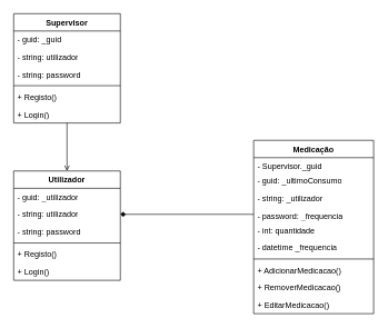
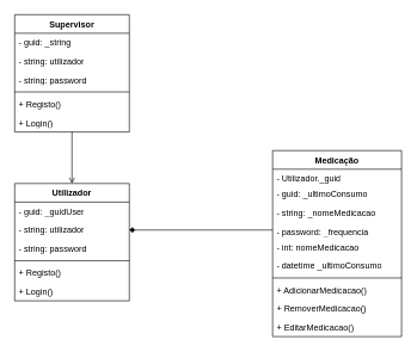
- <mxCell id="23" value="- guid: _guid" style="text;strokeColor=none;fillColor=none;align=left;verticalAlign=top;spacingLeft=4;spacingRight=4;overflow=hidden;rotatable=0;points=[[0,0.5],[1,0.5]];portConstraint=eastwest;whiteSpace=wrap;html=1;" vertex="1" parent="22"><mxGeometry y="26" width="160" height="26" as="geometry" /></mxCell>
+ <mxCell id="23" value="- guid: _string" style="text;strokeColor=none;fillColor=none;align=left;verticalAlign=top;spacingLeft=4;spacingRight=4;overflow=hidden;rotatable=0;points=[[0,0.5],[1,0.5]];portConstraint=eastwest;whiteSpace=wrap;html=1;" vertex="1" parent="22"><mxGeometry y="26" width="160" height="26" as="geometry" /></mxCell>
- <mxCell id="3" value="&lt;div&gt;- Supervisor._guid&lt;/div&gt;" style="text;strokeColor=none;fillColor=none;align=left;verticalAlign=top;spacingLeft=4;spacingRight=4;overflow=hidden;rotatable=0;points=[[0,0.5],[1,0.5]];portConstraint=eastwest;whiteSpace=wrap;html=1;" vertex="1" parent="2"><mxGeometry y="26" width="180" height="22" as="geometry" /></mxCell>
+ <mxCell id="3" value="&lt;div&gt;- Utilizador._guid&lt;/div&gt;" style="text;strokeColor=none;fillColor=none;align=left;verticalAlign=top;spacingLeft=4;spacingRight=4;overflow=hidden;rotatable=0;points=[[0,0.5],[1,0.5]];portConstraint=eastwest;whiteSpace=wrap;html=1;" vertex="1" parent="2"><mxGeometry y="26" width="180" height="22" as="geometry" /></mxCell>
- <mxCell id="14" value="- guid: _utilizador" style="text;strokeColor=none;fillColor=none;align=left;verticalAlign=top;spacingLeft=4;spacingRight=4;overflow=hidden;rotatable=0;points=[[0,0.5],[1,0.5]];portConstraint=eastwest;whiteSpace=wrap;html=1;" vertex="1" parent="13"><mxGeometry y="26" width="160" height="26" as="geometry" /></mxCell>
+ <mxCell id="14" value="- guid: _guidUser" style="text;strokeColor=none;fillColor=none;align=left;verticalAlign=top;spacingLeft=4;spacingRight=4;overflow=hidden;rotatable=0;points=[[0,0.5],[1,0.5]];portConstraint=eastwest;whiteSpace=wrap;html=1;" vertex="1" parent="13"><mxGeometry y="26" width="160" height="26" as="geometry" /></mxCell>
- <mxCell id="5" value="- string: _utilizador" style="text;strokeColor=none;fillColor=none;align=left;verticalAlign=top;spacingLeft=4;spacingRight=4;overflow=hidden;rotatable=0;points=[[0,0.5],[1,0.5]];portConstraint=eastwest;whiteSpace=wrap;html=1;" vertex="1" parent="2"><mxGeometry y="74" width="180" height="26" as="geometry" /></mxCell>
+ <mxCell id="5" value="- string: _nomeMedicacao" style="text;strokeColor=none;fillColor=none;align=left;verticalAlign=top;spacingLeft=4;spacingRight=4;overflow=hidden;rotatable=0;points=[[0,0.5],[1,0.5]];portConstraint=eastwest;whiteSpace=wrap;html=1;" vertex="1" parent="2"><mxGeometry y="74" width="180" height="26" as="geometry" /></mxCell>
- <mxCell id="7" value="- int: quantidade" style="text;strokeColor=none;fillColor=none;align=left;verticalAlign=top;spacingLeft=4;spacingRight=4;overflow=hidden;rotatable=0;points=[[0,0.5],[1,0.5]];portConstraint=eastwest;whiteSpace=wrap;html=1;" vertex="1" parent="2"><mxGeometry y="122" width="180" height="26" as="geometry" /></mxCell>
+ <mxCell id="7" value="- int: nomeMedicacao" style="text;strokeColor=none;fillColor=none;align=left;verticalAlign=top;spacingLeft=4;spacingRight=4;overflow=hidden;rotatable=0;points=[[0,0.5],[1,0.5]];portConstraint=eastwest;whiteSpace=wrap;html=1;" vertex="1" parent="2"><mxGeometry y="122" width="180" height="26" as="geometry" /></mxCell>
- <mxCell id="8" value="- datetime _frequencia" style="text;strokeColor=none;fillColor=none;align=left;verticalAlign=top;spacingLeft=4;spacingRight=4;overflow=hidden;rotatable=0;points=[[0,0.5],[1,0.5]];portConstraint=eastwest;whiteSpace=wrap;html=1;" vertex="1" parent="2"><mxGeometry y="148" width="180" height="26" as="geometry" /></mxCell>
+ <mxCell id="8" value="- datetime _ultimoConsumo" style="text;strokeColor=none;fillColor=none;align=left;verticalAlign=top;spacingLeft=4;spacingRight=4;overflow=hidden;rotatable=0;points=[[0,0.5],[1,0.5]];portConstraint=eastwest;whiteSpace=wrap;html=1;" vertex="1" parent="2"><mxGeometry y="148" width="180" height="26" as="geometry" /></mxCell>
